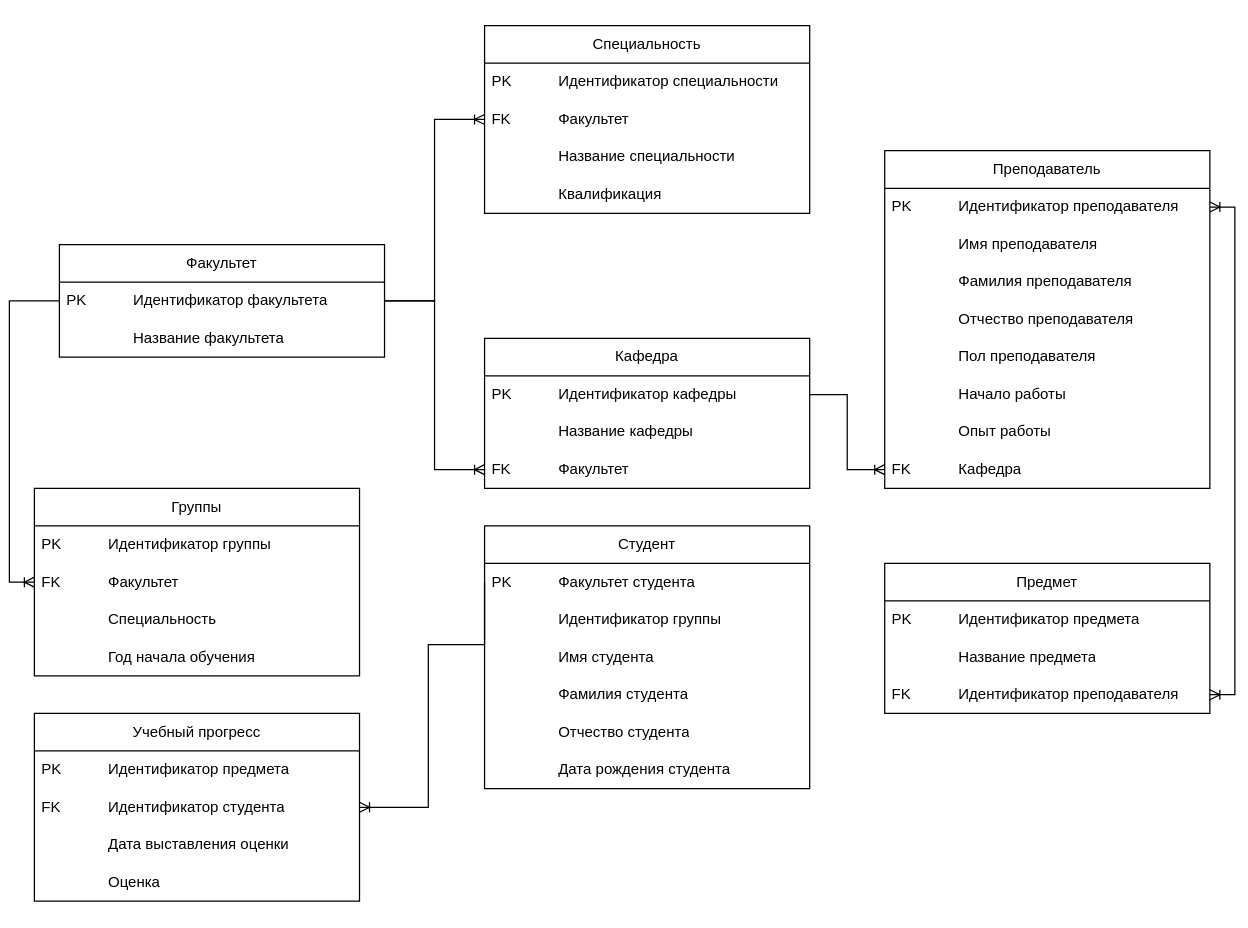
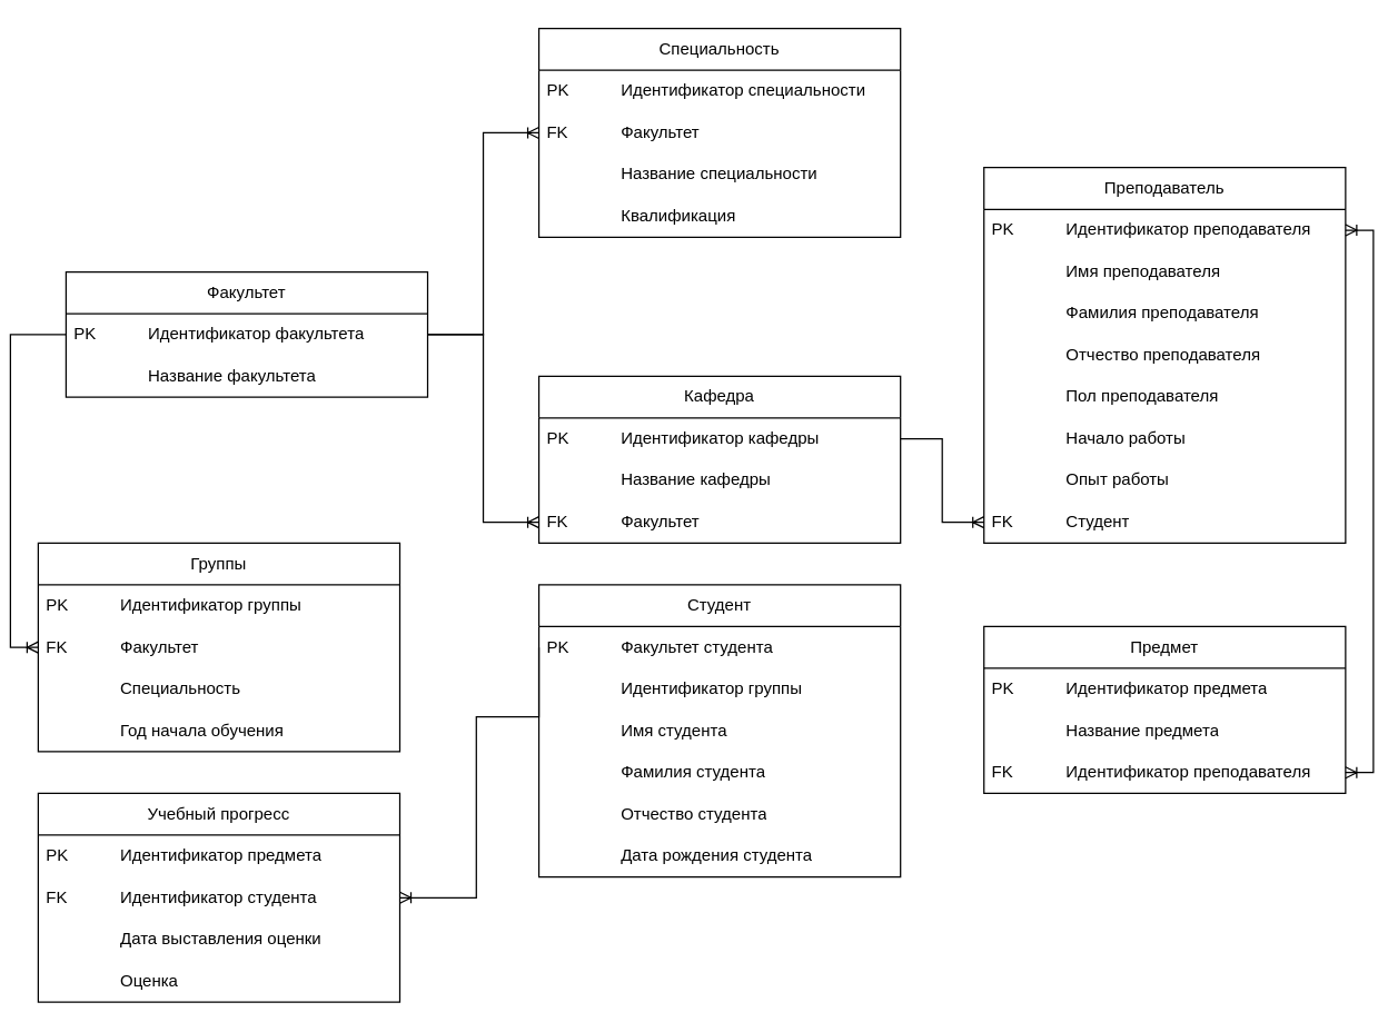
- <mxCell id="22" value="FK&lt;span style=&quot;white-space: pre;&quot;&gt;&#09;&lt;/span&gt;&lt;span style=&quot;white-space: pre;&quot;&gt;&#09;&lt;/span&gt;Кафедра" style="text;strokeColor=none;fillColor=none;align=left;verticalAlign=middle;spacingLeft=4;spacingRight=4;overflow=hidden;points=[[0,0.5],[1,0.5]];portConstraint=eastwest;rotatable=0;whiteSpace=wrap;html=1;" vertex="1" parent="14"><mxGeometry y="240" width="260" height="30" as="geometry" /></mxCell>
+ <mxCell id="22" value="FK&lt;span style=&quot;white-space: pre;&quot;&gt;&#09;&lt;/span&gt;&lt;span style=&quot;white-space: pre;&quot;&gt;&#09;&lt;/span&gt;Студент" style="text;strokeColor=none;fillColor=none;align=left;verticalAlign=middle;spacingLeft=4;spacingRight=4;overflow=hidden;points=[[0,0.5],[1,0.5]];portConstraint=eastwest;rotatable=0;whiteSpace=wrap;html=1;" vertex="1" parent="14"><mxGeometry y="240" width="260" height="30" as="geometry" /></mxCell>
